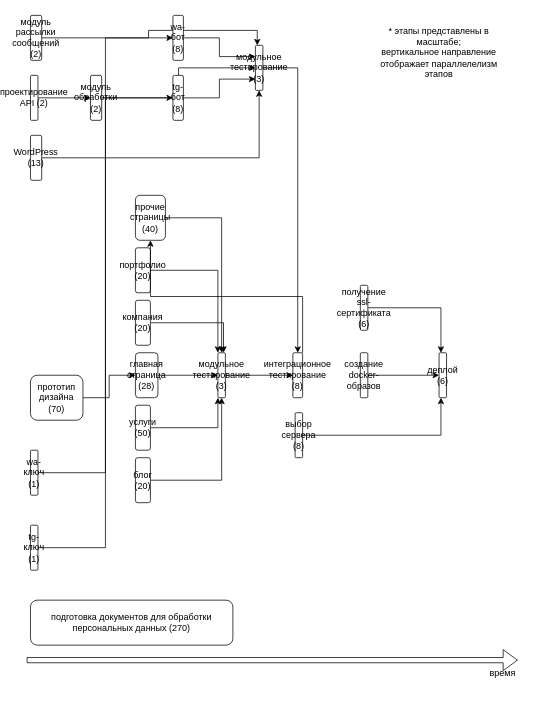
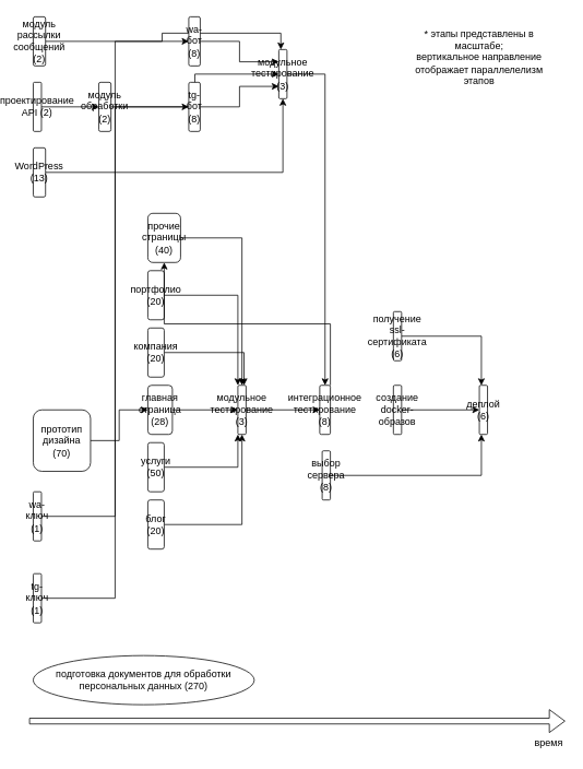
- <mxCell id="11" value="прототип дизайна (70)" style="rounded=1;whiteSpace=wrap;html=1;" vertex="1" parent="1"><mxGeometry x="25" y="500" width="70" height="60" as="geometry" /></mxCell>
+ <mxCell id="11" value="прототип дизайна (70)" style="rounded=1;whiteSpace=wrap;html=1;" vertex="1" parent="1"><mxGeometry x="25" y="500" width="70" height="75" as="geometry" /></mxCell>
- <mxCell id="5" value="подготовка документов для обработки персональных данных (270)" style="rounded=1;whiteSpace=wrap;html=1;" vertex="1" parent="1"><mxGeometry x="25" y="800" width="270" height="60" as="geometry" /></mxCell>
+ <mxCell id="5" value="подготовка документов для обработки персональных данных (270)" style="ellipse;whiteSpace=wrap;html=1;" vertex="1" parent="1"><mxGeometry x="25" y="800" width="270" height="60" as="geometry" /></mxCell>
- <mxCell id="2" value="время" style="text;html=1;strokeColor=none;fillColor=none;align=center;verticalAlign=middle;whiteSpace=wrap;rounded=0;" parent="1" vertex="1"><mxGeometry x="635" y="887" width="40" height="20" as="geometry" /></mxCell>
+ <mxCell id="2" value="время" style="text;html=1;strokeColor=none;fillColor=none;align=center;verticalAlign=middle;whiteSpace=wrap;rounded=0;" parent="1" vertex="1"><mxGeometry x="635" y="897" width="40" height="20" as="geometry" /></mxCell>
